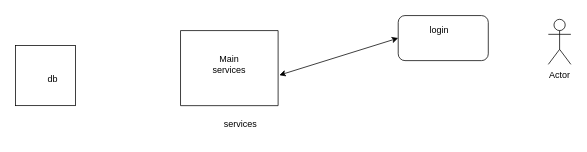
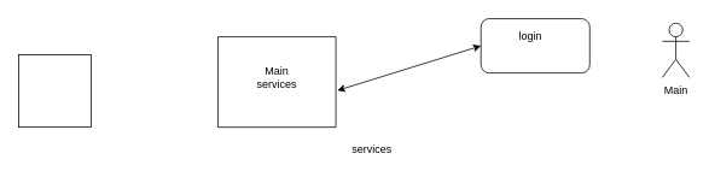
- <mxCell id="6" value="Actor" style="shape=umlActor;verticalLabelPosition=bottom;verticalAlign=top;html=1;outlineConnect=0;" vertex="1" parent="1"><mxGeometry x="730" y="25" width="30" height="60" as="geometry" /></mxCell>
+ <mxCell id="6" value="Main" style="shape=umlActor;verticalLabelPosition=bottom;verticalAlign=top;html=1;outlineConnect=0;" vertex="1" parent="1"><mxGeometry x="730" y="25" width="30" height="60" as="geometry" /></mxCell>
- <mxCell id="9" value="db" style="text;html=1;strokeColor=none;fillColor=none;align=center;verticalAlign=middle;whiteSpace=wrap;rounded=0;" vertex="1" parent="1"><mxGeometry x="40" y="90" width="60" height="30" as="geometry" /></mxCell>
- <mxCell id="10" value="services&lt;br&gt;" style="text;html=1;strokeColor=none;fillColor=none;align=center;verticalAlign=middle;whiteSpace=wrap;rounded=0;" vertex="1" parent="1"><mxGeometry x="290" y="150" width="60" height="30" as="geometry" /></mxCell>
+ <mxCell id="10" value="services&lt;br&gt;" style="text;html=1;strokeColor=none;fillColor=none;align=center;verticalAlign=middle;whiteSpace=wrap;rounded=0;" vertex="1" parent="1"><mxGeometry x="380" y="150" width="60" height="30" as="geometry" /></mxCell>
